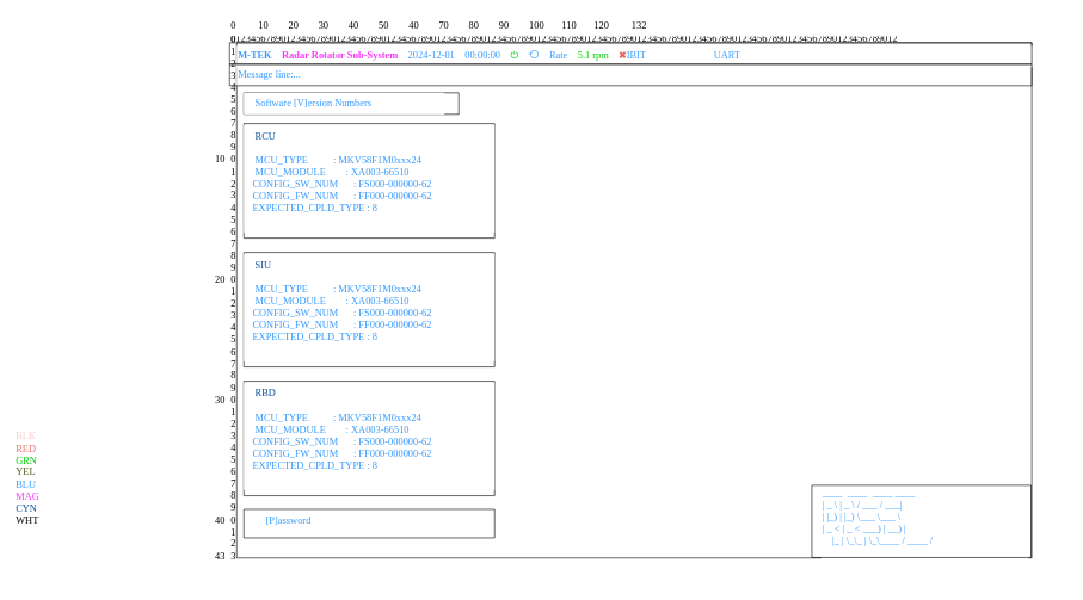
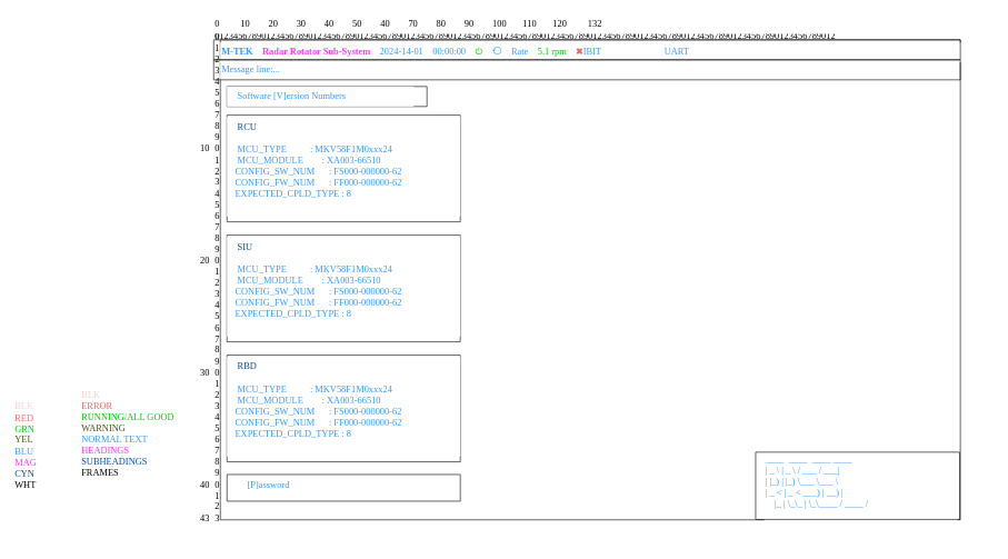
- <mxCell id="9" value="&lt;font color=&quot;#3399ff&quot;&gt;&lt;b&gt;M-TEK&lt;/b&gt;&amp;nbsp; &amp;nbsp; &lt;/font&gt;&lt;font color=&quot;#ff33ff&quot;&gt;&lt;b&gt;Radar Rotator Sub-System&amp;nbsp; &lt;/b&gt;&amp;nbsp;&amp;nbsp;&lt;/font&gt;&lt;span style=&quot;color: rgb(51, 153, 255);&quot;&gt;2024-12-01&amp;nbsp; &amp;nbsp; 00:00:00&amp;nbsp; &amp;nbsp;&amp;nbsp;&lt;/span&gt;&lt;font color=&quot;#00cc00&quot;&gt;⏻&lt;/font&gt;&lt;span style=&quot;color: rgb(51, 153, 255);&quot;&gt;&amp;nbsp; &amp;nbsp;&amp;nbsp;&lt;/span&gt;&lt;span style=&quot;color: rgb(51, 153, 255);&quot;&gt;⟲&amp;nbsp; &amp;nbsp; Rate&amp;nbsp; &amp;nbsp;&amp;nbsp;&lt;/span&gt;&lt;span style=&quot;background-color: initial;&quot;&gt;&lt;font style=&quot;&quot; color=&quot;#00cc00&quot;&gt;5.1 rpm&amp;nbsp; &amp;nbsp;&amp;nbsp;&lt;/font&gt;&lt;/span&gt;&lt;span style=&quot;background-color: initial;&quot;&gt;&lt;font color=&quot;#ea6b66&quot;&gt;✖&lt;/font&gt;&lt;/span&gt;&lt;font color=&quot;#3399ff&quot;&gt;IBIT&amp;nbsp; &amp;nbsp; &amp;nbsp; &amp;nbsp; &amp;nbsp; &amp;nbsp; &amp;nbsp; &amp;nbsp; &amp;nbsp; &amp;nbsp; &amp;nbsp; &amp;nbsp;&lt;span style=&quot;background-color: initial;&quot;&gt;&amp;nbsp; &amp;nbsp; UART&lt;/span&gt;&lt;/font&gt;" style="text;html=1;align=left;verticalAlign=middle;resizable=0;points=[];autosize=1;strokeColor=none;fillColor=default;labelBackgroundColor=none;fontFamily=Lucida Console;fontSize=14;" parent="8" vertex="1"><mxGeometry y="4" width="1120" height="30" as="geometry" /></mxCell>
+ <mxCell id="9" value="&lt;font color=&quot;#3399ff&quot;&gt;&lt;b&gt;M-TEK&lt;/b&gt;&amp;nbsp; &amp;nbsp; &lt;/font&gt;&lt;font color=&quot;#ff33ff&quot;&gt;&lt;b&gt;Radar Rotator Sub-System&amp;nbsp; &lt;/b&gt;&amp;nbsp;&amp;nbsp;&lt;/font&gt;&lt;span style=&quot;color: rgb(51, 153, 255);&quot;&gt;2024-14-01&amp;nbsp; &amp;nbsp; 00:00:00&amp;nbsp; &amp;nbsp;&amp;nbsp;&lt;/span&gt;&lt;font color=&quot;#00cc00&quot;&gt;⏻&lt;/font&gt;&lt;span style=&quot;color: rgb(51, 153, 255);&quot;&gt;&amp;nbsp; &amp;nbsp;&amp;nbsp;&lt;/span&gt;&lt;span style=&quot;color: rgb(51, 153, 255);&quot;&gt;⟲&amp;nbsp; &amp;nbsp; Rate&amp;nbsp; &amp;nbsp;&amp;nbsp;&lt;/span&gt;&lt;span style=&quot;background-color: initial;&quot;&gt;&lt;font style=&quot;&quot; color=&quot;#00cc00&quot;&gt;5.1 rpm&amp;nbsp; &amp;nbsp;&amp;nbsp;&lt;/font&gt;&lt;/span&gt;&lt;span style=&quot;background-color: initial;&quot;&gt;&lt;font color=&quot;#ea6b66&quot;&gt;✖&lt;/font&gt;&lt;/span&gt;&lt;font color=&quot;#3399ff&quot;&gt;IBIT&amp;nbsp; &amp;nbsp; &amp;nbsp; &amp;nbsp; &amp;nbsp; &amp;nbsp; &amp;nbsp; &amp;nbsp; &amp;nbsp; &amp;nbsp; &amp;nbsp; &amp;nbsp;&lt;span style=&quot;background-color: initial;&quot;&gt;&amp;nbsp; &amp;nbsp; UART&lt;/span&gt;&lt;/font&gt;" style="text;html=1;align=left;verticalAlign=middle;resizable=0;points=[];autosize=1;strokeColor=none;fillColor=default;labelBackgroundColor=none;fontFamily=Lucida Console;fontSize=14;" parent="8" vertex="1"><mxGeometry y="4" width="1120" height="30" as="geometry" /></mxCell>
+ <mxCell id="7" value="&lt;div&gt;&lt;font color=&quot;#f8cecc&quot;&gt;BLK&lt;/font&gt;&lt;/div&gt;&lt;div&gt;&lt;font color=&quot;#ea6b66&quot;&gt;ERROR&lt;/font&gt;&lt;/div&gt;&lt;div&gt;&lt;span style=&quot;color: rgb(0, 204, 0);&quot;&gt;RUNNING/ALL GOOD&lt;/span&gt;&lt;/div&gt;&lt;div&gt;&lt;font color=&quot;#495411&quot;&gt;WARNING&lt;/font&gt;&lt;/div&gt;&lt;div&gt;&lt;font color=&quot;#3399ff&quot;&gt;NORMAL TEXT&lt;/font&gt;&lt;/div&gt;&lt;div&gt;&lt;font color=&quot;#ff33ff&quot;&gt;HEADINGS&lt;/font&gt;&lt;/div&gt;&lt;div&gt;&lt;span style=&quot;background-color: initial;&quot;&gt;&lt;font color=&quot;#004c99&quot;&gt;SUBHEADINGS&lt;/font&gt;&lt;/span&gt;&lt;/div&gt;&lt;div&gt;&lt;span style=&quot;background-color: initial;&quot;&gt;FRAMES&lt;/span&gt;&lt;/div&gt;&lt;div&gt;&lt;br&gt;&lt;/div&gt;" style="text;html=1;align=left;verticalAlign=middle;resizable=0;points=[];autosize=1;strokeColor=none;fillColor=default;fontFamily=Lucida Console;fontSize=14;" parent="1" vertex="1"><mxGeometry x="120" y="579" width="160" height="160" as="geometry" /></mxCell>
